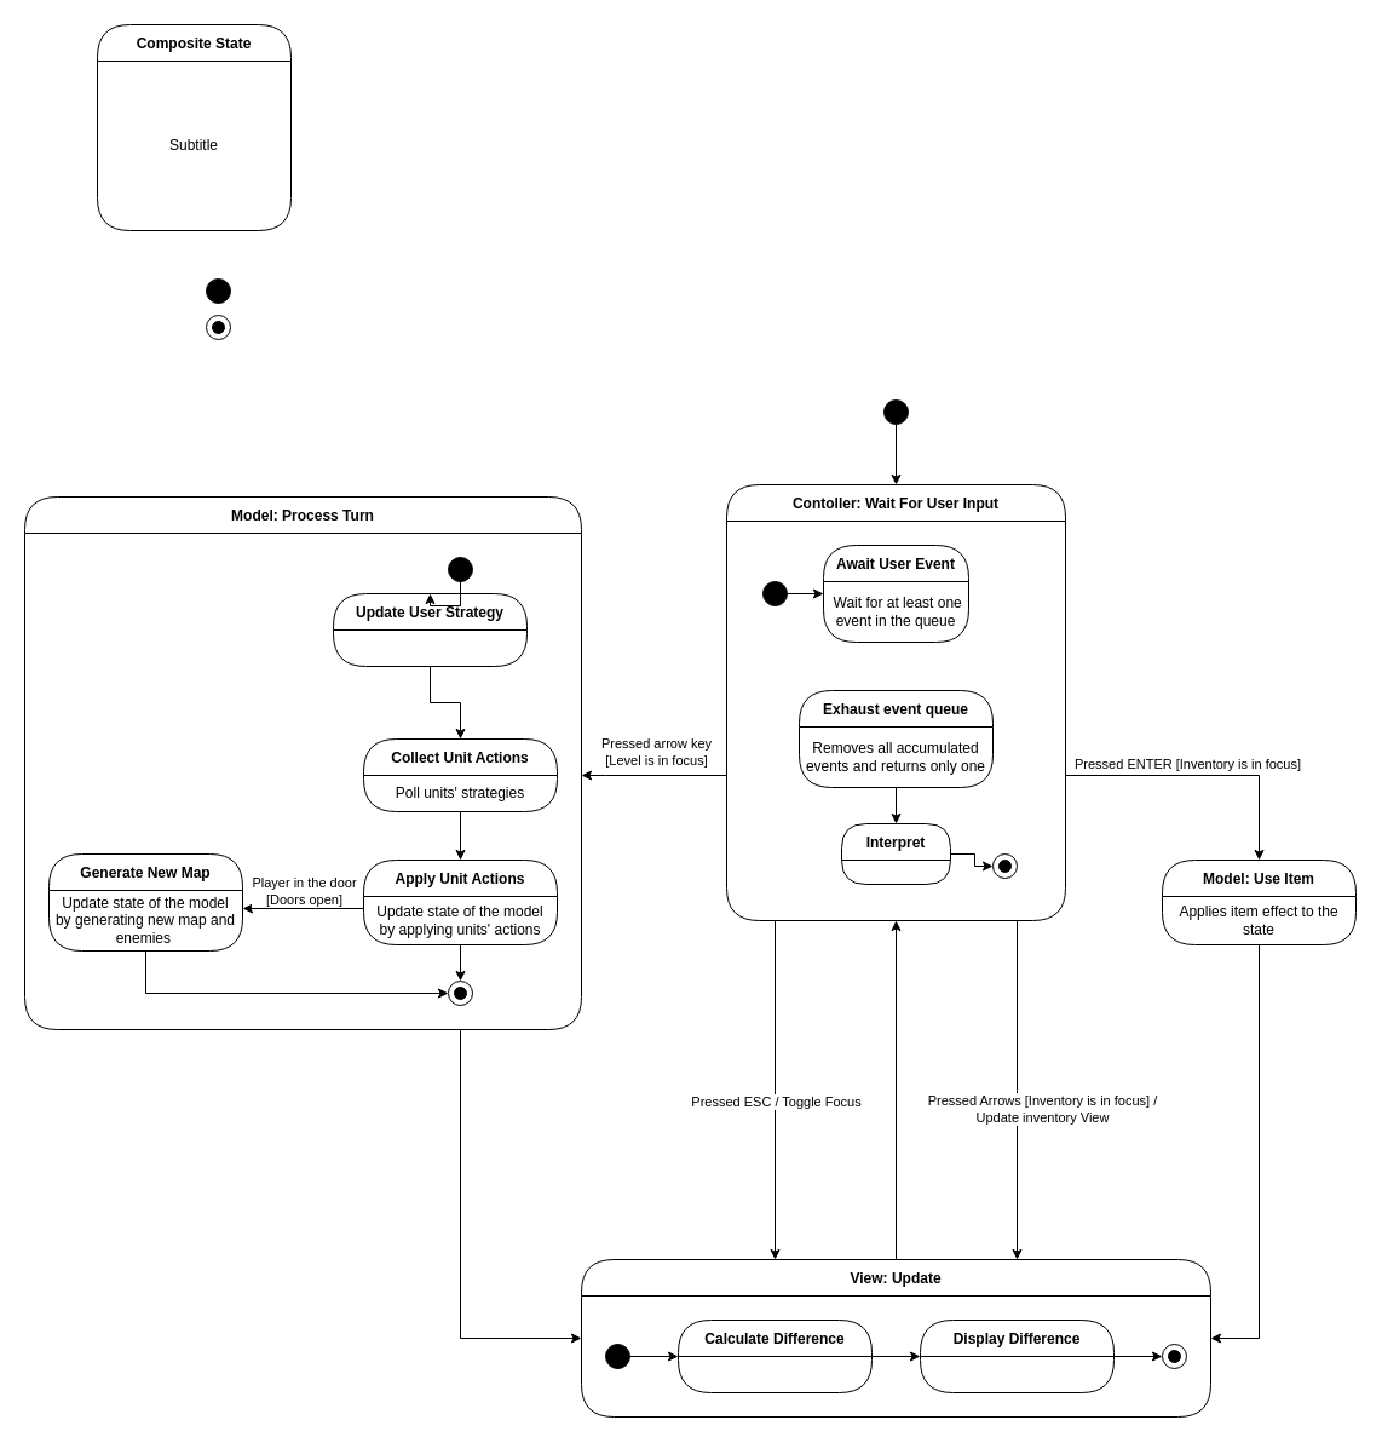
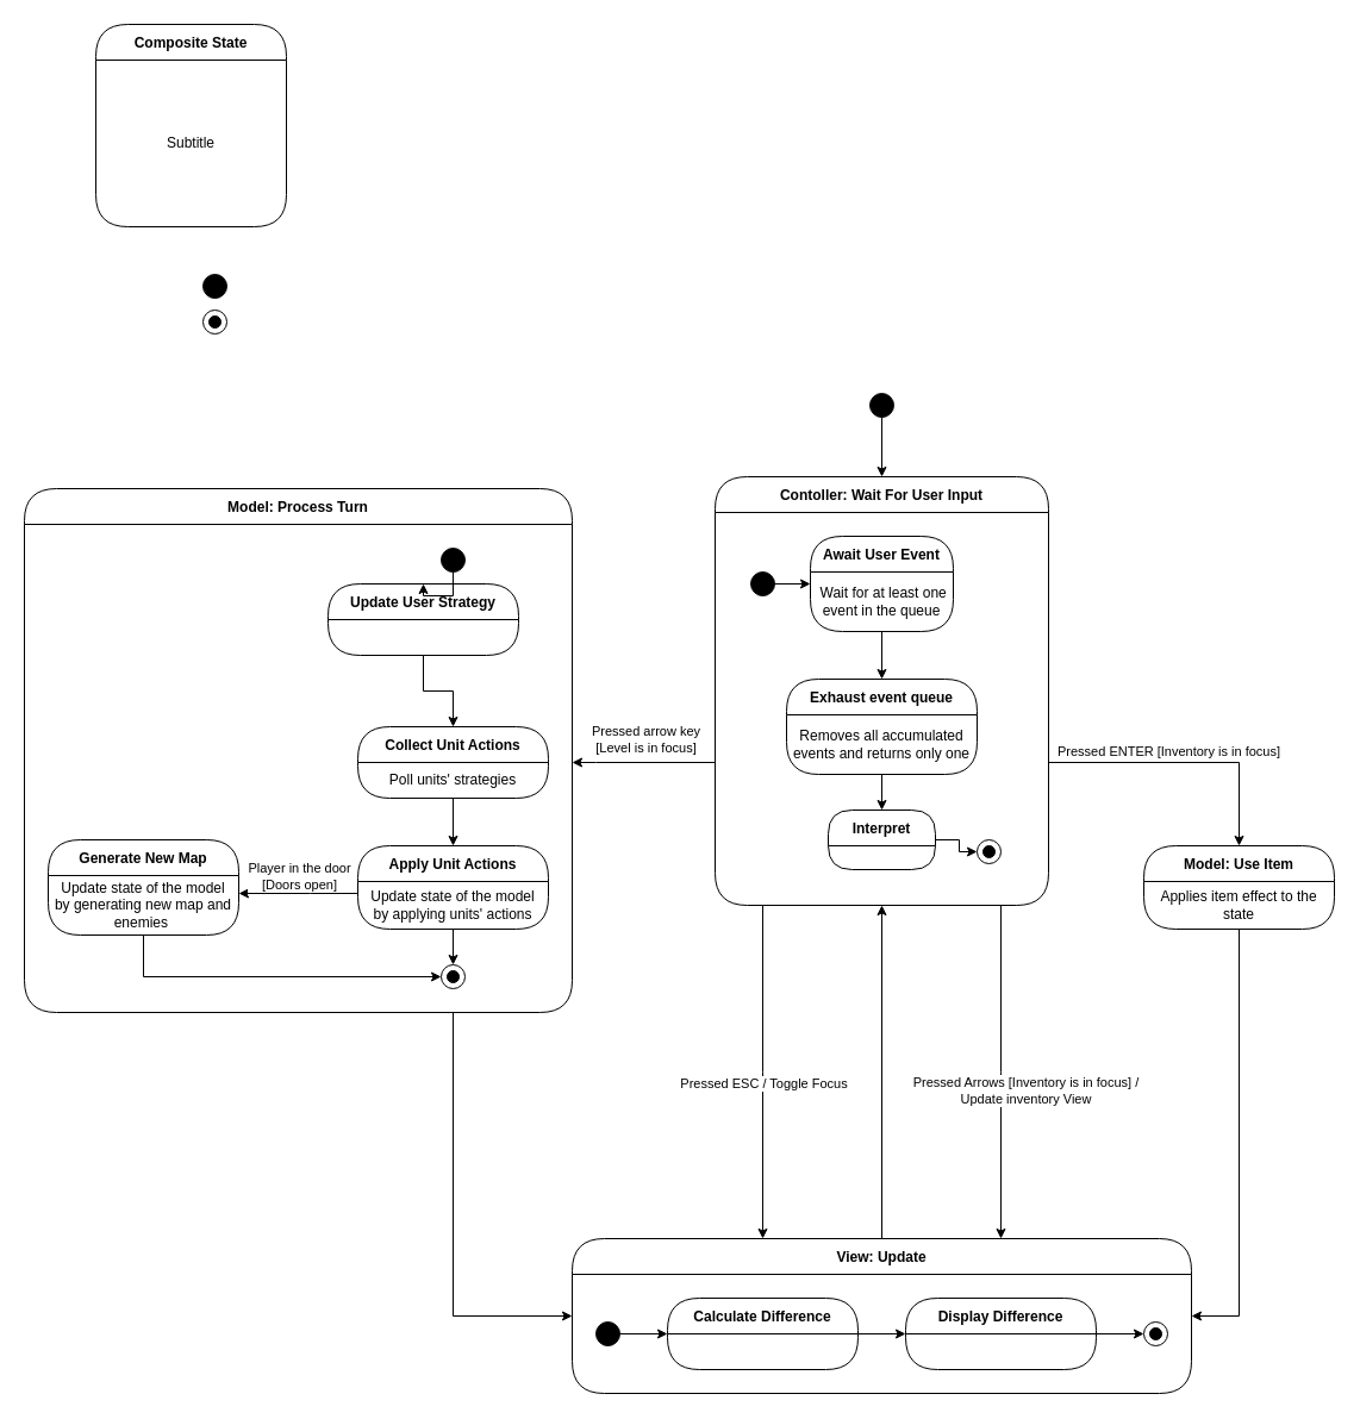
+ <mxCell id="16" style="edgeStyle=orthogonalEdgeStyle;rounded=0;orthogonalLoop=1;jettySize=auto;html=1;entryX=0.5;entryY=0;entryDx=0;entryDy=0;" edge="1" parent="10" source="11" target="14"><mxGeometry relative="1" as="geometry" /></mxCell>
